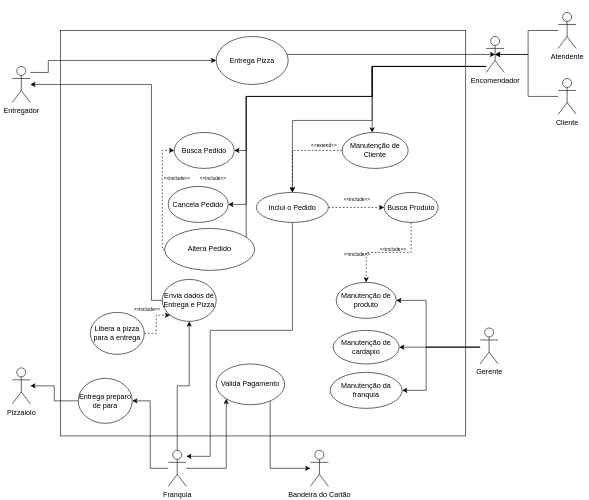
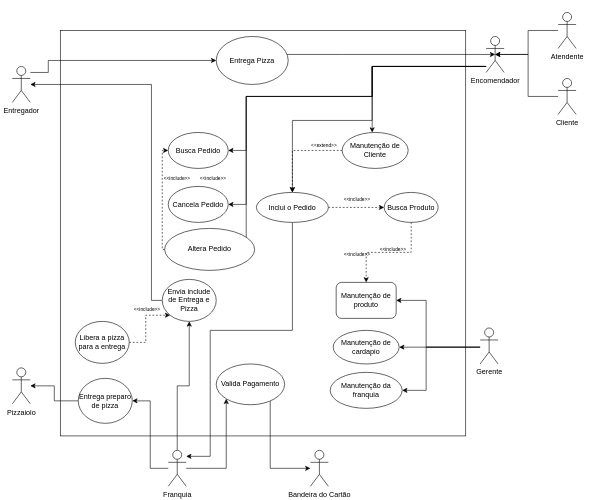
- <mxCell id="31" value="Busca Pedido" style="ellipse;whiteSpace=wrap;html=1;" vertex="1" parent="1"><mxGeometry x="290" y="220" width="100" height="60" as="geometry" /></mxCell>
+ <mxCell id="31" value="Busca Pedido" style="ellipse;whiteSpace=wrap;html=1;" vertex="1" parent="1"><mxGeometry x="280" y="220" width="100" height="60" as="geometry" /></mxCell>
- <mxCell id="52" value="Envia dados de Entrega e Pizza" style="ellipse;whiteSpace=wrap;html=1;" vertex="1" parent="1"><mxGeometry x="270" y="465" width="90" height="70" as="geometry" /></mxCell>
+ <mxCell id="52" value="Envia include de Entrega e Pizza" style="ellipse;whiteSpace=wrap;html=1;" vertex="1" parent="1"><mxGeometry x="270" y="465" width="90" height="70" as="geometry" /></mxCell>
- <mxCell id="22" value="Manutenção de produto" style="ellipse;whiteSpace=wrap;html=1;" vertex="1" parent="1"><mxGeometry x="560" y="470" width="100" height="60" as="geometry" /></mxCell>
+ <mxCell id="22" value="Manutenção de produto" style="whiteSpace=wrap;html=1;rounded=1;" vertex="1" parent="1"><mxGeometry x="560" y="470" width="100" height="60" as="geometry" /></mxCell>
- <mxCell id="50" value="Libera a pizza para a entrega" style="ellipse;whiteSpace=wrap;html=1;" vertex="1" parent="1"><mxGeometry x="150" y="520" width="90" height="70" as="geometry" /></mxCell>
+ <mxCell id="50" value="Libera a pizza para a entrega" style="ellipse;whiteSpace=wrap;html=1;" vertex="1" parent="1"><mxGeometry x="125" y="535" width="90" height="70" as="geometry" /></mxCell>
- <mxCell id="54" value="Entrega preparo de para" style="ellipse;whiteSpace=wrap;html=1;" vertex="1" parent="1"><mxGeometry x="130" y="630" width="90" height="75" as="geometry" /></mxCell>
+ <mxCell id="54" value="Entrega preparo de pizza" style="ellipse;whiteSpace=wrap;html=1;" vertex="1" parent="1"><mxGeometry x="130" y="630" width="90" height="75" as="geometry" /></mxCell>
